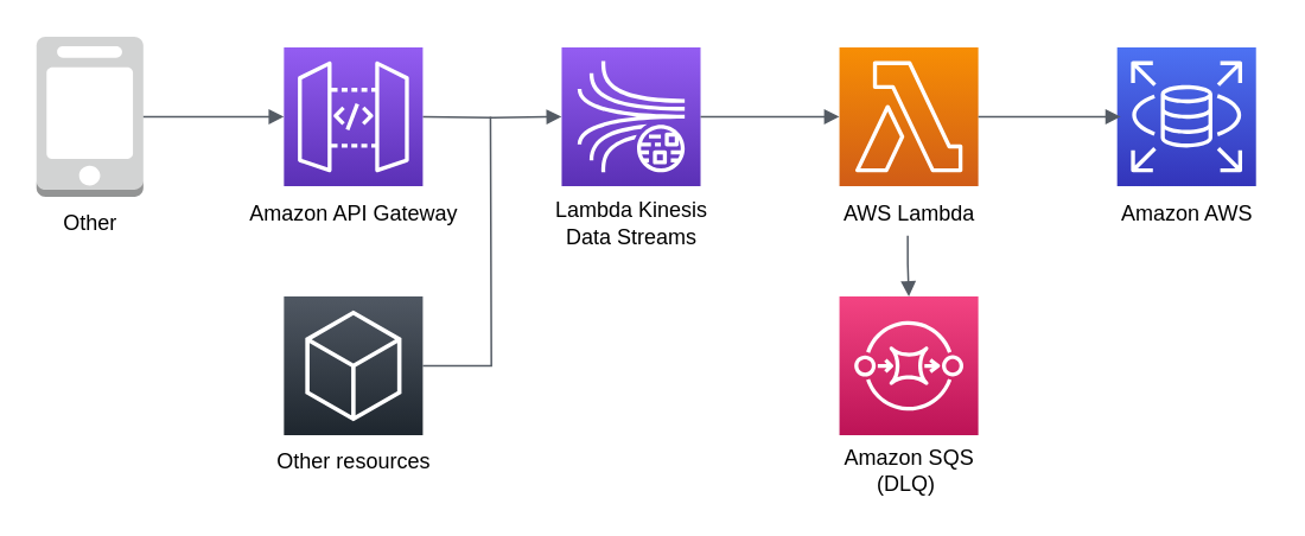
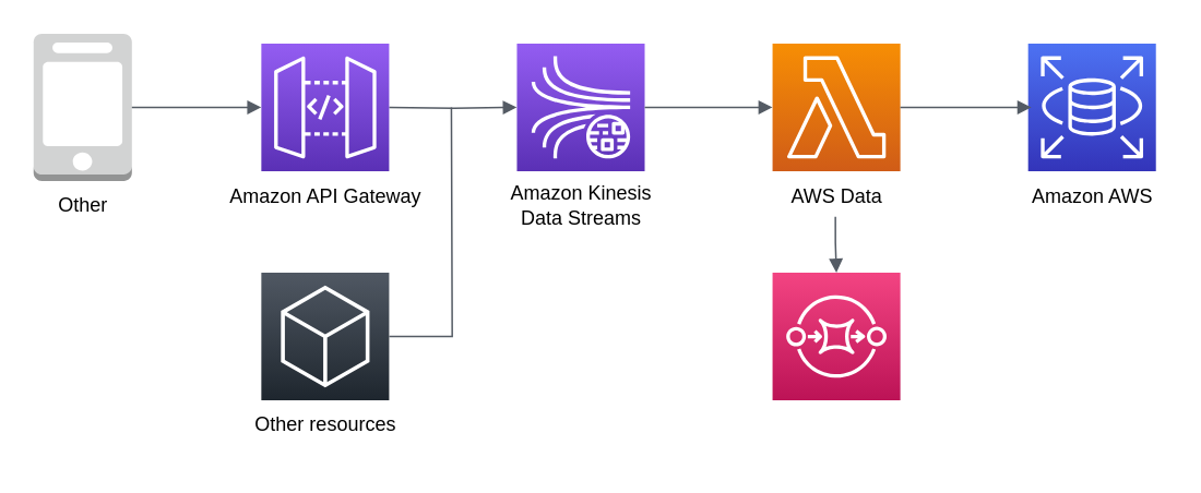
- <mxCell id="15" value="AWS Lambda" style="text;html=1;align=center;verticalAlign=middle;resizable=0;points=[];autosize=1;" parent="1" vertex="1"><mxGeometry x="465" y="110" width="90" height="20" as="geometry" /></mxCell>
+ <mxCell id="15" value="AWS Data" style="text;html=1;align=center;verticalAlign=middle;resizable=0;points=[];autosize=1;" parent="1" vertex="1"><mxGeometry x="465" y="110" width="90" height="20" as="geometry" /></mxCell>
- <mxCell id="13" value="Lambda Kinesis&lt;br&gt;Data Streams" style="text;html=1;align=center;verticalAlign=middle;resizable=0;points=[];autosize=1;" parent="1" vertex="1"><mxGeometry x="304" y="110" width="100" height="30" as="geometry" /></mxCell>
+ <mxCell id="13" value="Amazon Kinesis&lt;br&gt;Data Streams" style="text;html=1;align=center;verticalAlign=middle;resizable=0;points=[];autosize=1;" parent="1" vertex="1"><mxGeometry x="304" y="110" width="100" height="30" as="geometry" /></mxCell>
- <mxCell id="16" value="Amazon SQS&lt;br&gt;(DLQ)&amp;nbsp;" style="text;html=1;align=center;verticalAlign=middle;resizable=0;points=[];autosize=1;" parent="1" vertex="1"><mxGeometry x="465" y="249" width="90" height="30" as="geometry" /></mxCell>
